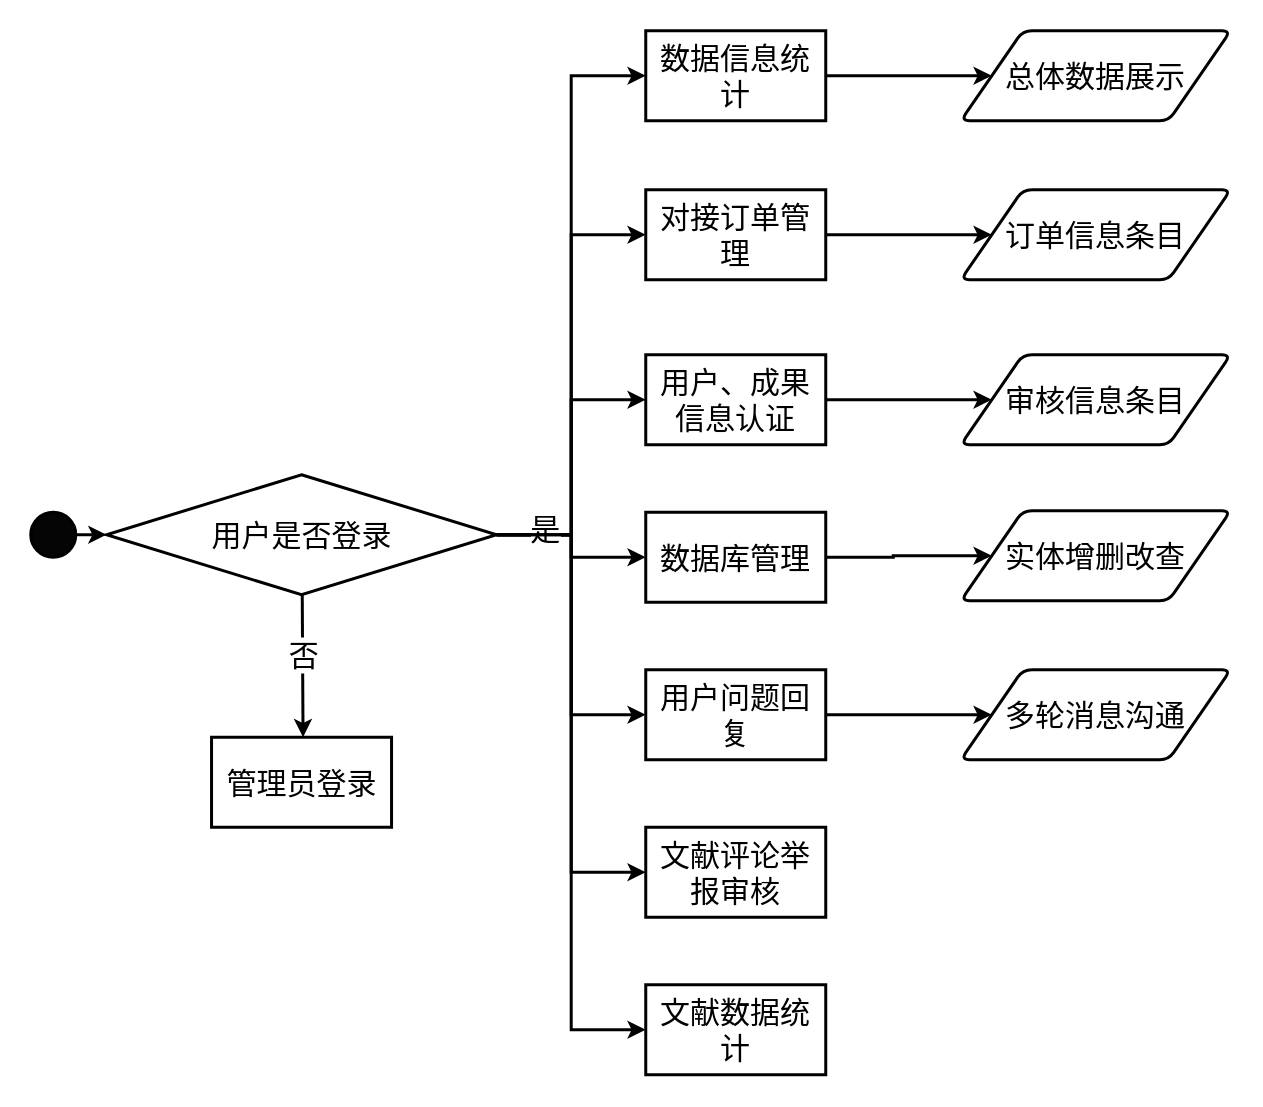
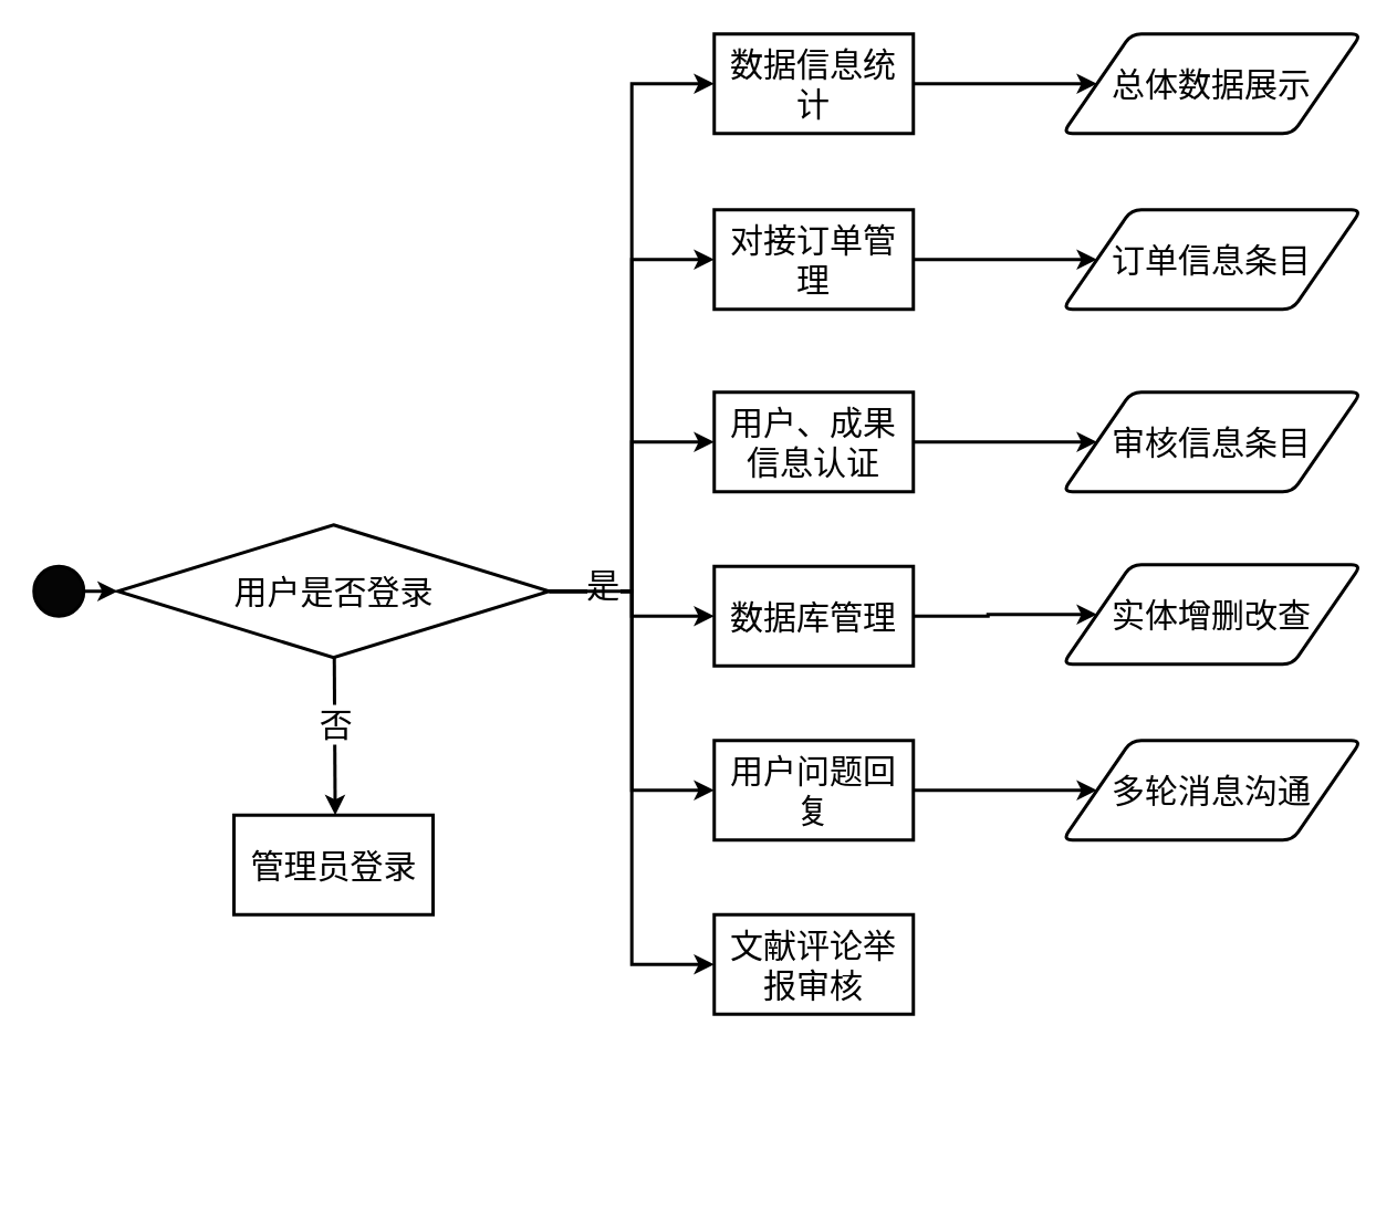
- <mxCell id="10" style="edgeStyle=orthogonalEdgeStyle;rounded=0;orthogonalLoop=1;jettySize=auto;html=1;exitX=1;exitY=0.5;exitDx=0;exitDy=0;entryX=0;entryY=0.5;entryDx=0;entryDy=0;strokeWidth=2;" edge="1" parent="1" source="11" target="40"><mxGeometry relative="1" as="geometry" /></mxCell>
- <mxCell id="40" value="&lt;font style=&quot;font-size: 20px;&quot;&gt;文献数据统计&lt;/font&gt;" style="rounded=0;whiteSpace=wrap;html=1;strokeWidth=2;spacing=2;fontSize=20;fontColor=default;labelBackgroundColor=none;horizontal=1;" vertex="1" parent="39"><mxGeometry width="120" height="60" as="geometry" /></mxCell>
